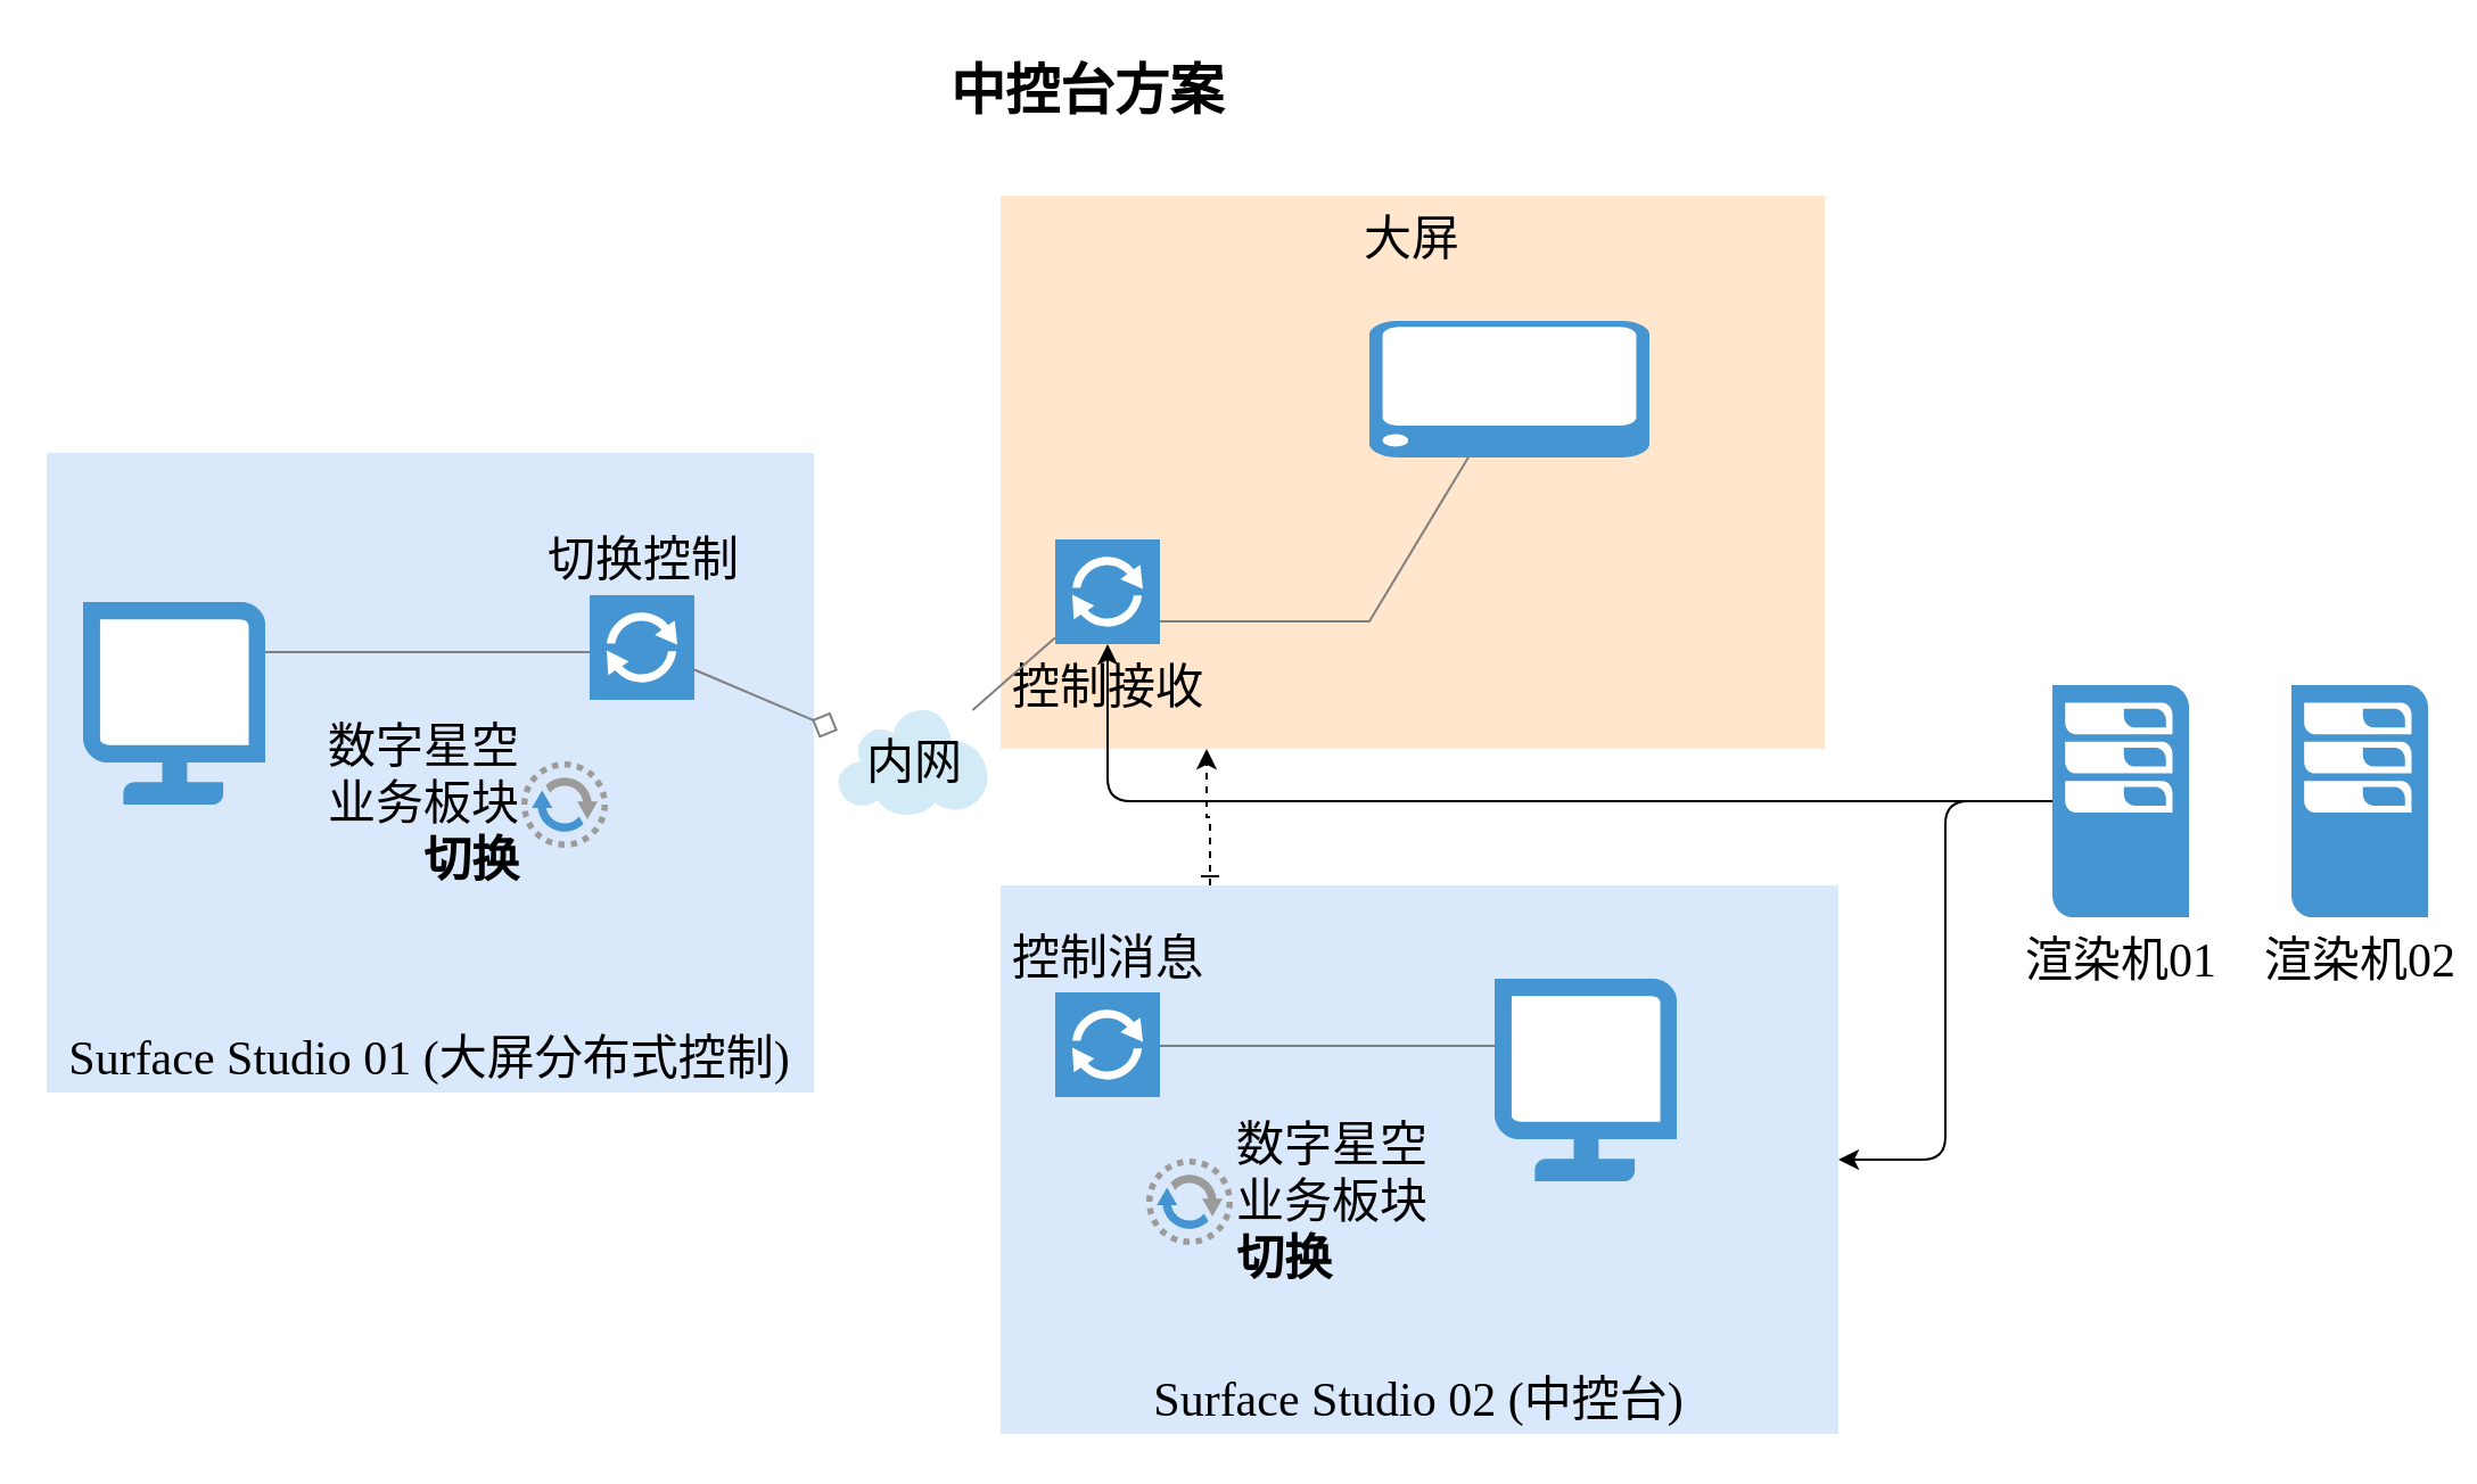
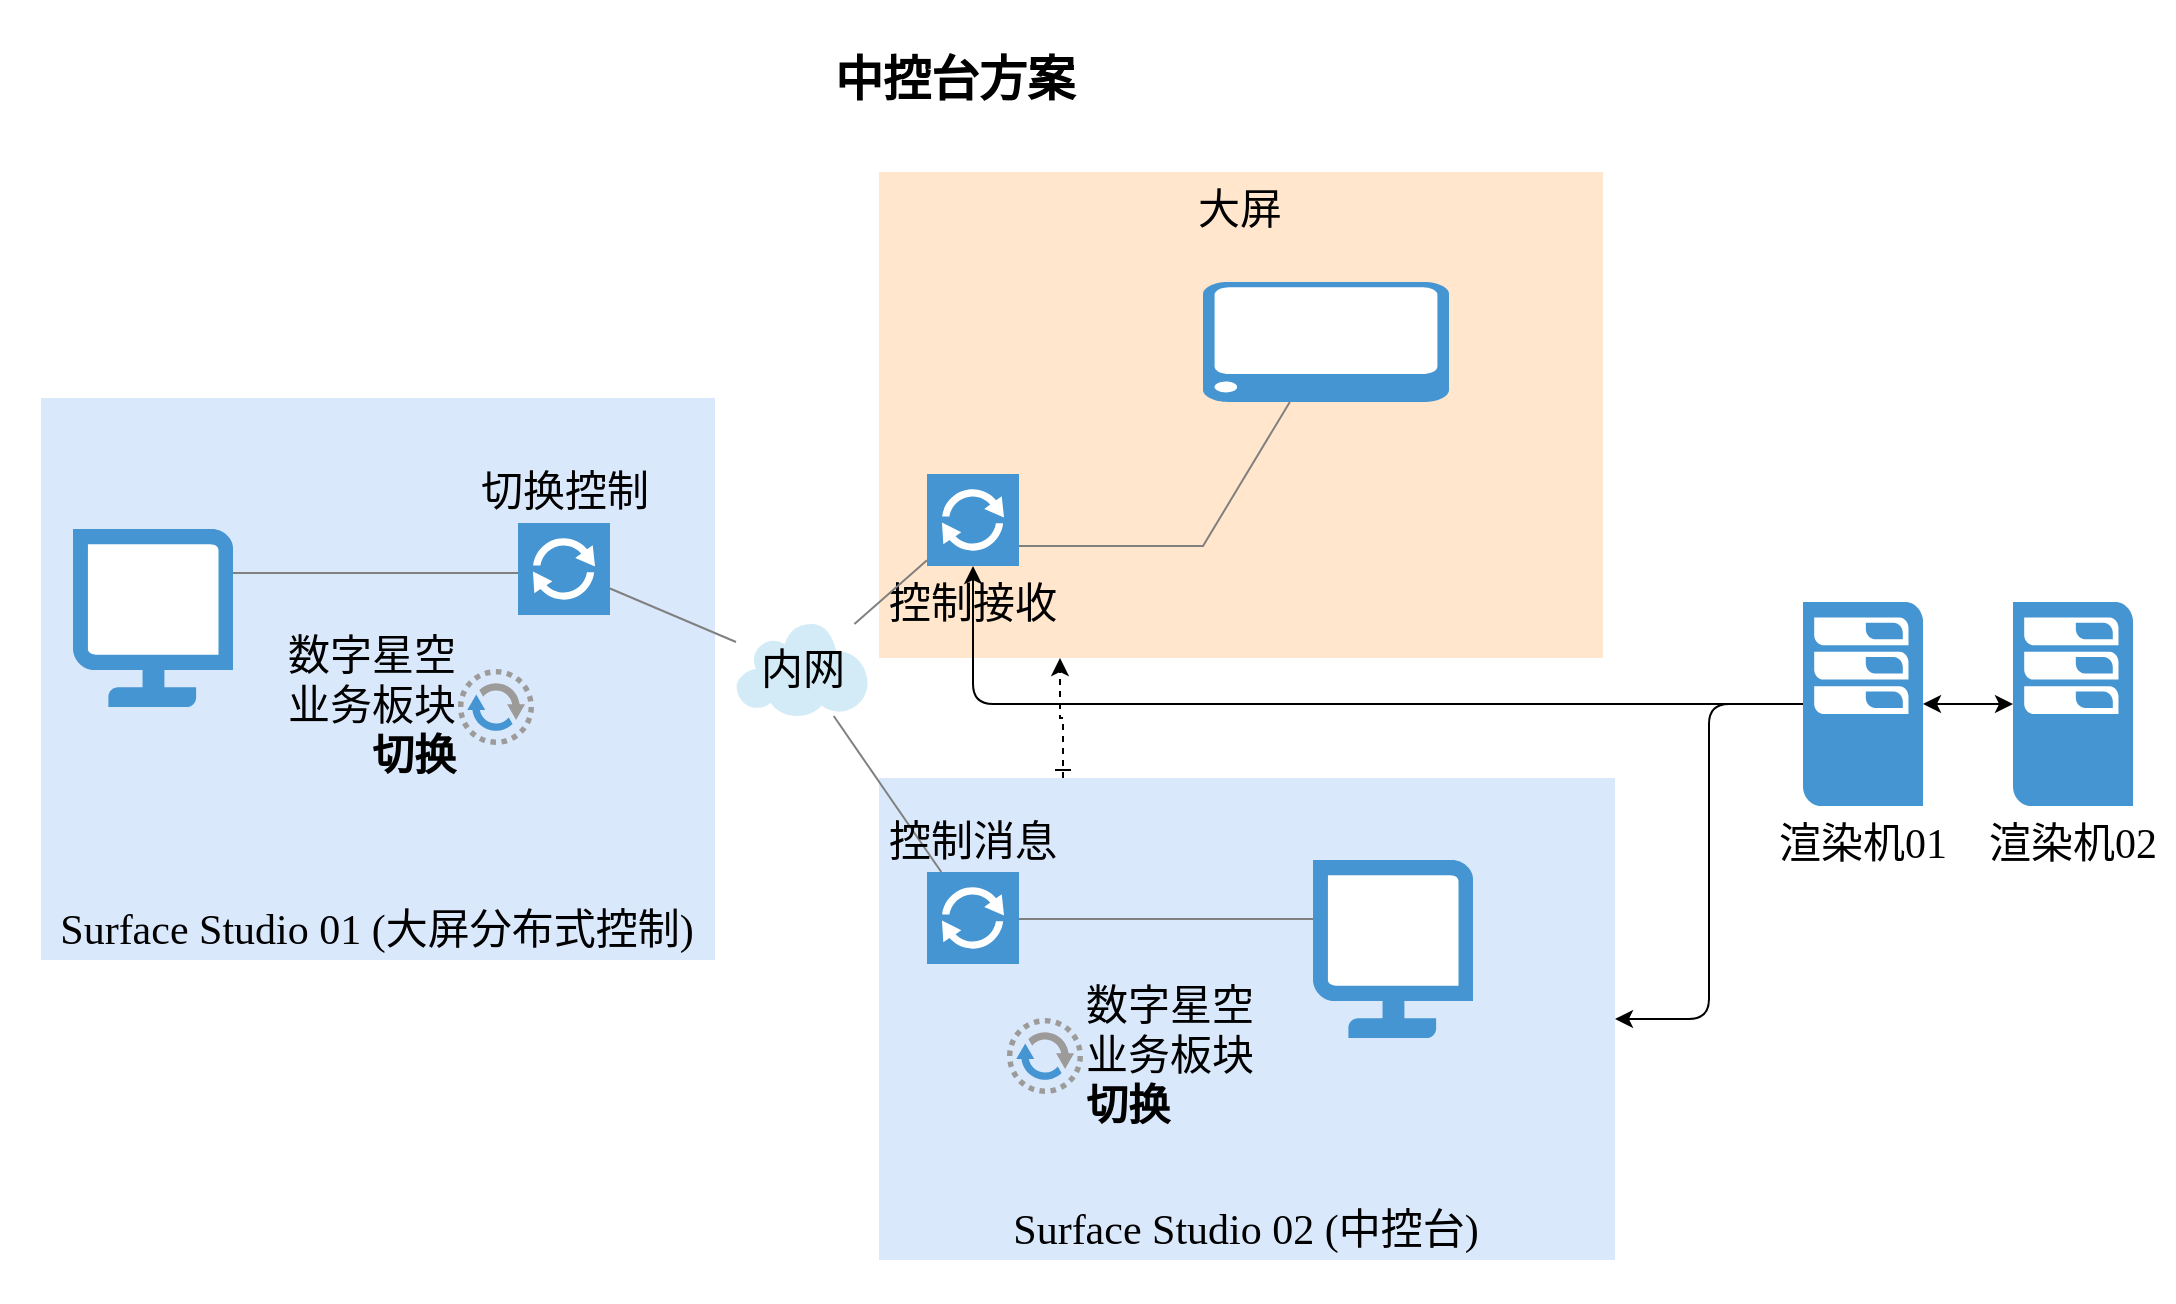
- <mxCell id="11" style="rounded=0;html=1;startSize=10;endSize=10;jettySize=auto;orthogonalLoop=1;fontSize=21;endArrow=diamond;endFill=0;strokeColor=#808080;fontFamily=Tahoma;" parent="1" source="12" target="9" edge="1"><mxGeometry relative="1" as="geometry"><mxPoint x="332.855" y="51.5" as="targetPoint" /></mxGeometry></mxCell>
+ <mxCell id="11" style="rounded=0;html=1;startSize=10;endSize=10;jettySize=auto;orthogonalLoop=1;fontSize=21;endArrow=none;endFill=0;strokeColor=#808080;fontFamily=Tahoma;" parent="1" source="12" target="9" edge="1"><mxGeometry relative="1" as="geometry"><mxPoint x="332.855" y="51.5" as="targetPoint" /></mxGeometry></mxCell>
+ <mxCell id="21" style="edgeStyle=orthogonalEdgeStyle;orthogonalLoop=1;jettySize=auto;html=1;rounded=0;startArrow=classic;startFill=1;fontFamily=Tahoma;fontSize=21;" edge="1" parent="1" source="23" target="25"><mxGeometry relative="1" as="geometry" /></mxCell>
+ <mxCell id="13" style="rounded=0;html=1;startSize=10;endSize=10;jettySize=auto;orthogonalLoop=1;fontSize=21;endArrow=none;endFill=0;strokeColor=#808080;fontFamily=Tahoma;" parent="1" source="15" target="9" edge="1"><mxGeometry relative="1" as="geometry" /></mxCell>
